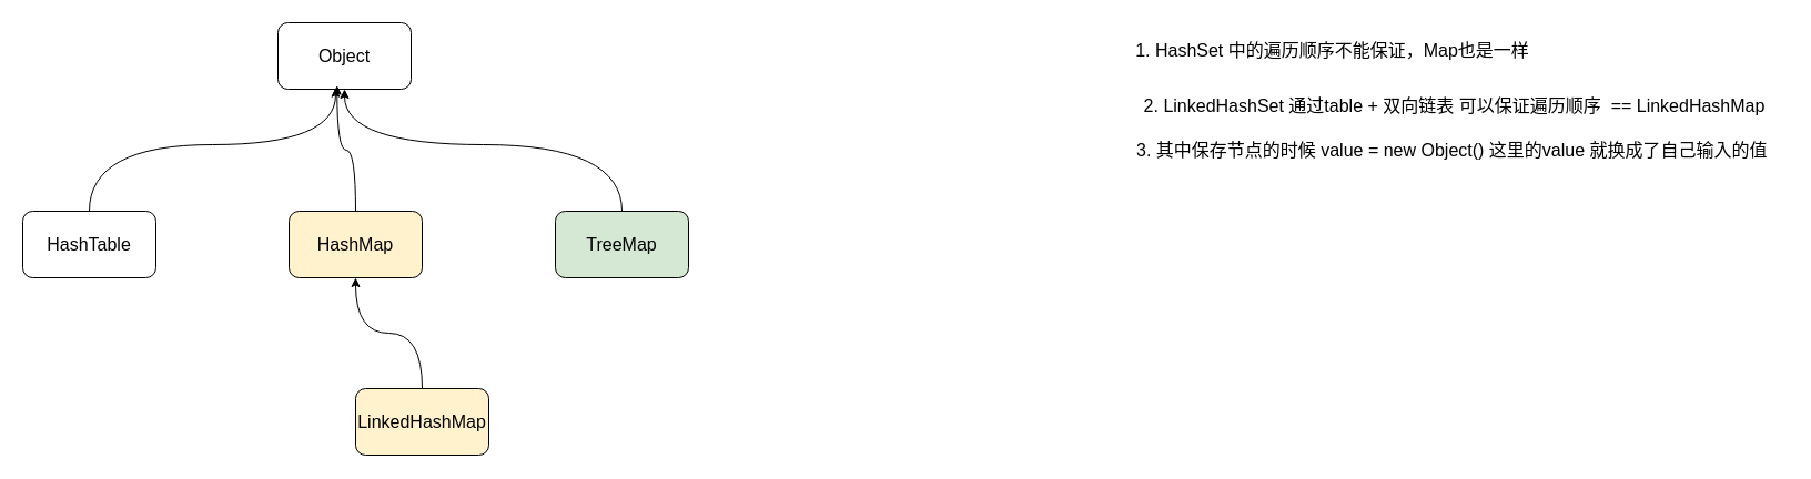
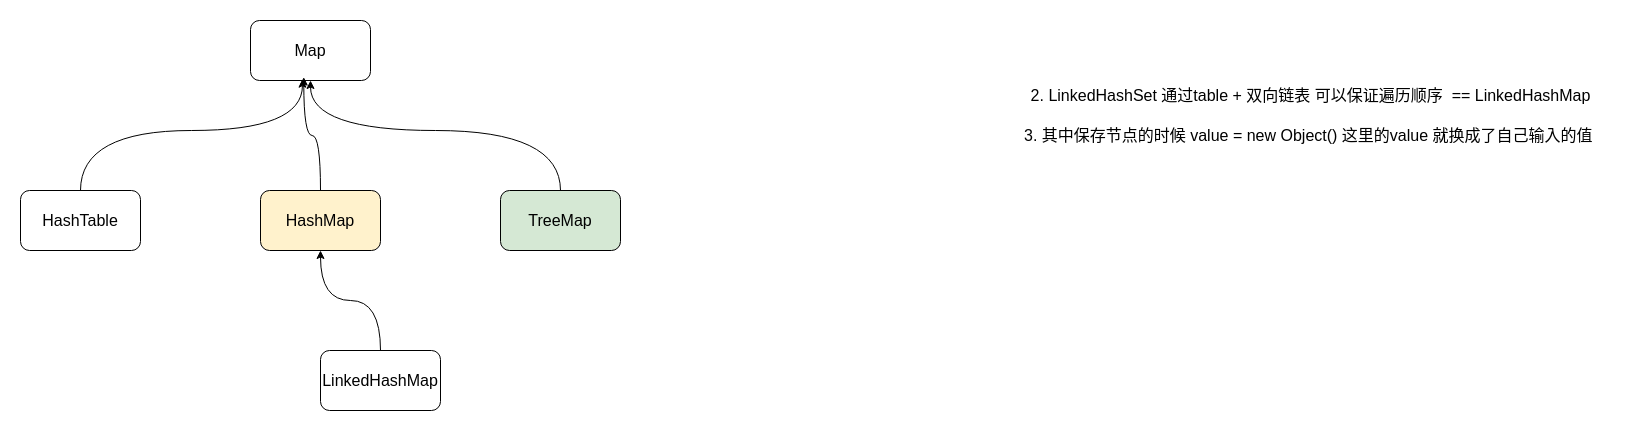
- <mxCell id="12" value="&lt;font style=&quot;font-size: 16px;&quot;&gt;1. HashSet 中的遍历顺序不能保证，Map也是一样&lt;/font&gt;" style="text;html=1;align=center;verticalAlign=middle;resizable=0;points=[];autosize=1;strokeColor=none;fillColor=none;fontFamily=Helvetica;fontSize=11;fontColor=default;labelBackgroundColor=default;" vertex="1" parent="1"><mxGeometry x="1010" y="30" width="380" height="30" as="geometry" /></mxCell>
- <mxCell id="2" value="&lt;font style=&quot;font-size: 16px;&quot;&gt;Object&lt;/font&gt;" style="rounded=1;whiteSpace=wrap;html=1;" vertex="1" parent="1"><mxGeometry x="250" y="20" width="120" height="60" as="geometry" /></mxCell>
+ <mxCell id="2" value="&lt;font style=&quot;font-size: 16px;&quot;&gt;Map&lt;/font&gt;" style="rounded=1;whiteSpace=wrap;html=1;" vertex="1" parent="1"><mxGeometry x="250" y="20" width="120" height="60" as="geometry" /></mxCell>
- <mxCell id="11" value="&lt;font style=&quot;font-size: 16px;&quot;&gt;LinkedHashMap&lt;/font&gt;" style="rounded=1;whiteSpace=wrap;html=1;fillColor=#fff2cc;" vertex="1" parent="1"><mxGeometry x="320" y="350" width="120" height="60" as="geometry" /></mxCell>
+ <mxCell id="11" value="&lt;font style=&quot;font-size: 16px;&quot;&gt;LinkedHashMap&lt;/font&gt;" style="rounded=1;whiteSpace=wrap;html=1;" vertex="1" parent="1"><mxGeometry x="320" y="350" width="120" height="60" as="geometry" /></mxCell>
